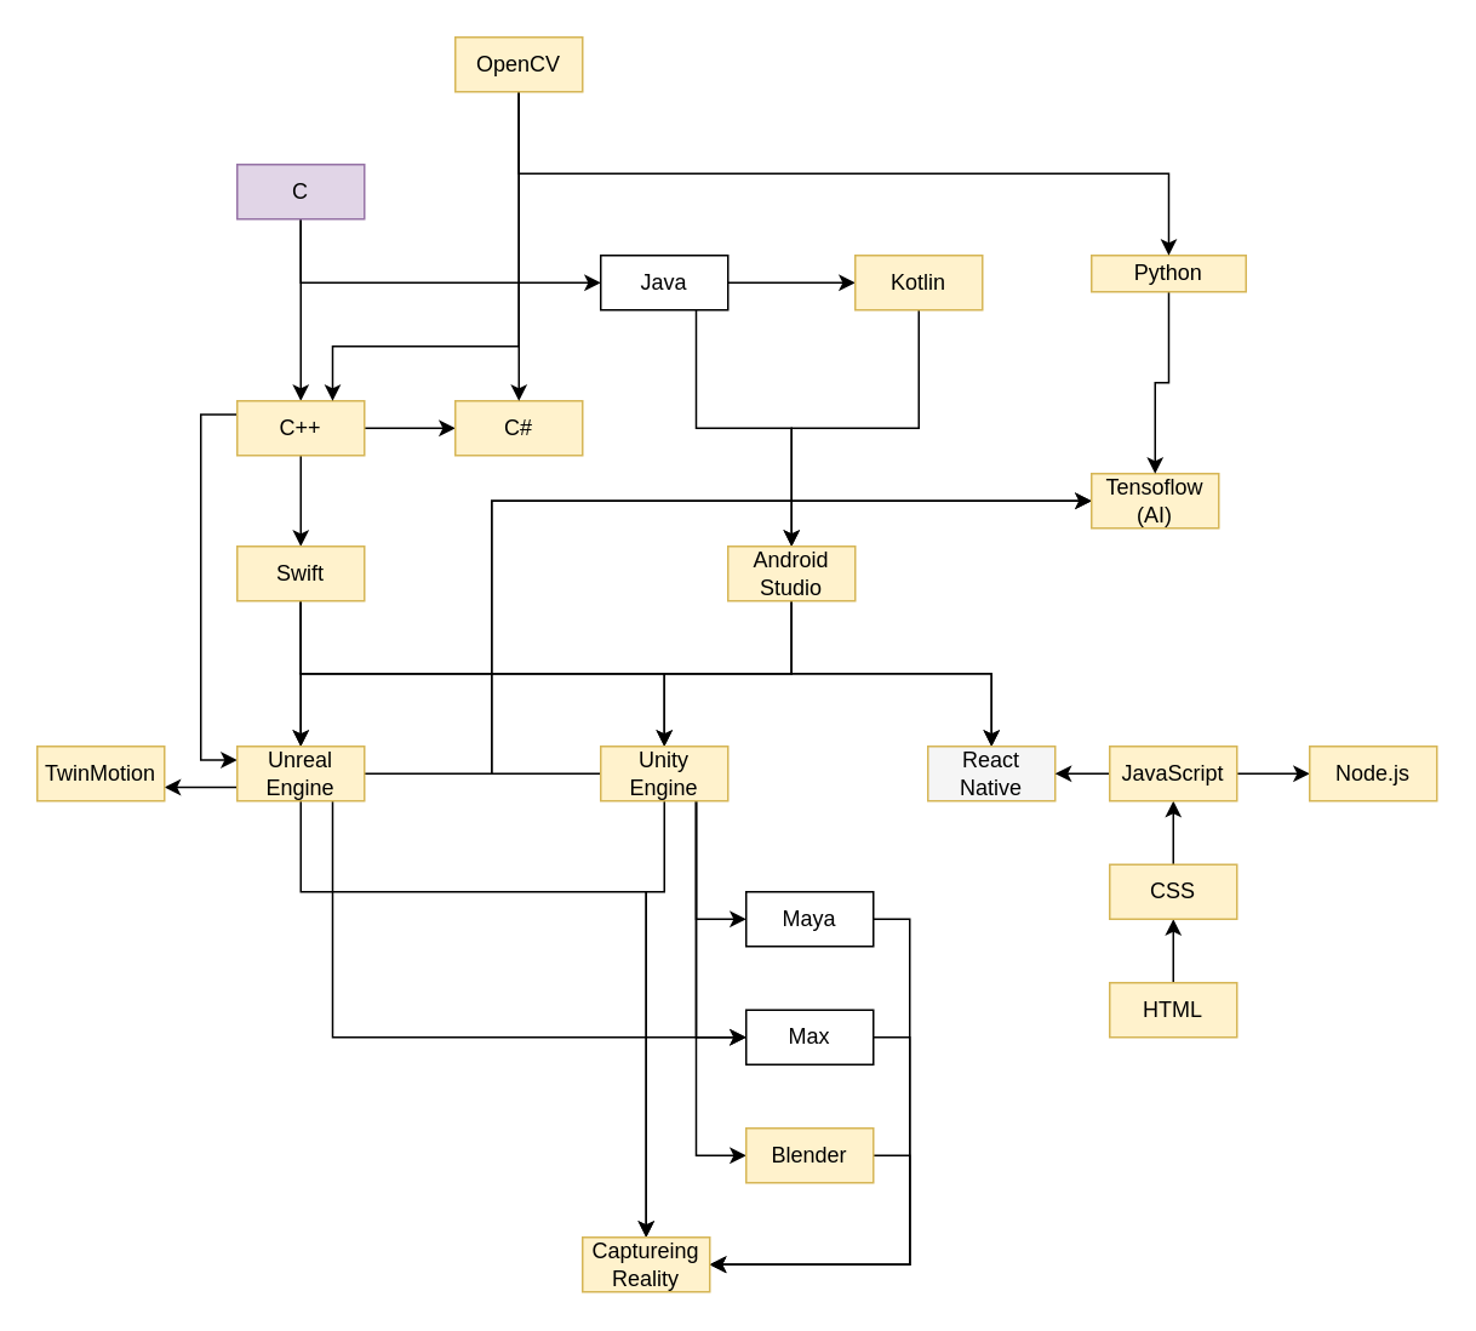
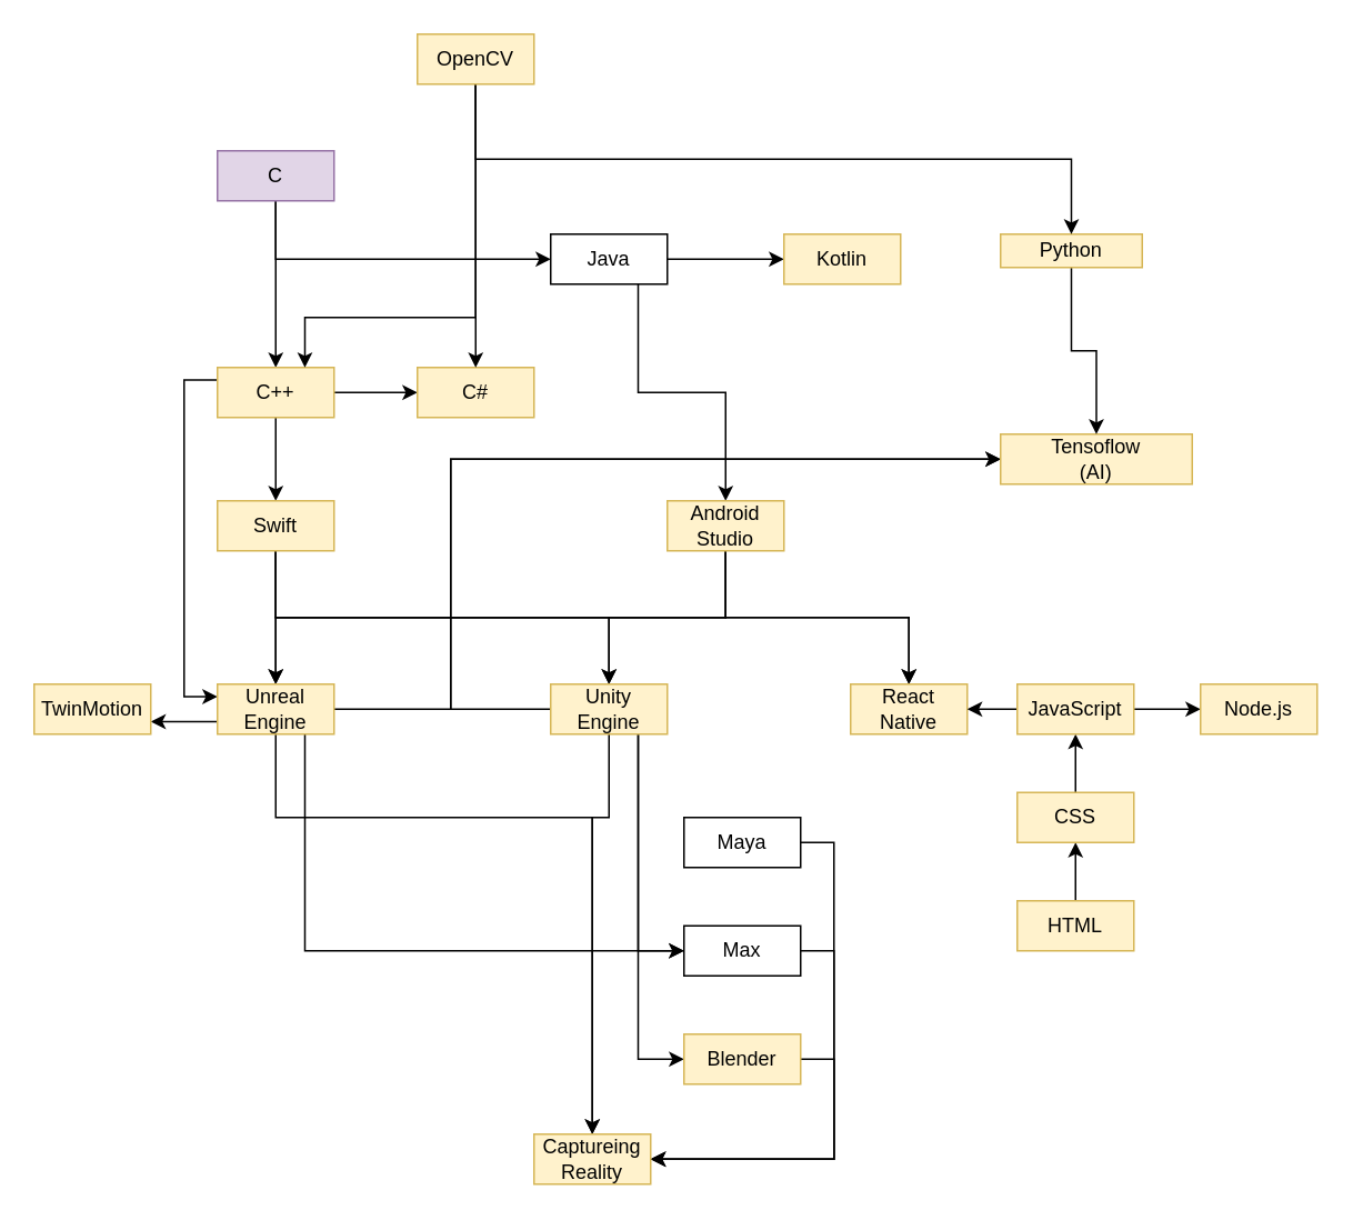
- <mxCell id="13" style="edgeStyle=orthogonalEdgeStyle;rounded=0;orthogonalLoop=1;jettySize=auto;html=1;exitX=0.5;exitY=1;exitDx=0;exitDy=0;entryX=0.5;entryY=0;entryDx=0;entryDy=0;" parent="1" source="14" target="22" edge="1"><mxGeometry relative="1" as="geometry" /></mxCell>
- <mxCell id="43" value="Tensoflow&lt;br&gt;(AI)" style="rounded=0;whiteSpace=wrap;html=1;fillColor=#fff2cc;strokeColor=#d6b656;" parent="1" vertex="1"><mxGeometry x="600" y="260" width="70" height="30" as="geometry" /></mxCell>
+ <mxCell id="43" value="Tensoflow&lt;br&gt;(AI)" style="rounded=0;whiteSpace=wrap;html=1;fillColor=#fff2cc;strokeColor=#d6b656;" parent="1" vertex="1"><mxGeometry x="600" y="260" width="115" height="30" as="geometry" /></mxCell>
- <mxCell id="34" value="React&lt;br&gt;Native" style="rounded=0;whiteSpace=wrap;html=1;fillColor=#f5f5f5;strokeColor=#d6b656;" parent="1" vertex="1"><mxGeometry x="510" y="410" width="70" height="30" as="geometry" /></mxCell>
+ <mxCell id="34" value="React&lt;br&gt;Native" style="rounded=0;whiteSpace=wrap;html=1;fillColor=#fff2cc;strokeColor=#d6b656;" parent="1" vertex="1"><mxGeometry x="510" y="410" width="70" height="30" as="geometry" /></mxCell>
- <mxCell id="30" style="edgeStyle=orthogonalEdgeStyle;rounded=0;orthogonalLoop=1;jettySize=auto;html=1;exitX=0.75;exitY=1;exitDx=0;exitDy=0;entryX=0;entryY=0.5;entryDx=0;entryDy=0;" parent="1" source="33" target="37" edge="1"><mxGeometry relative="1" as="geometry" /></mxCell>
